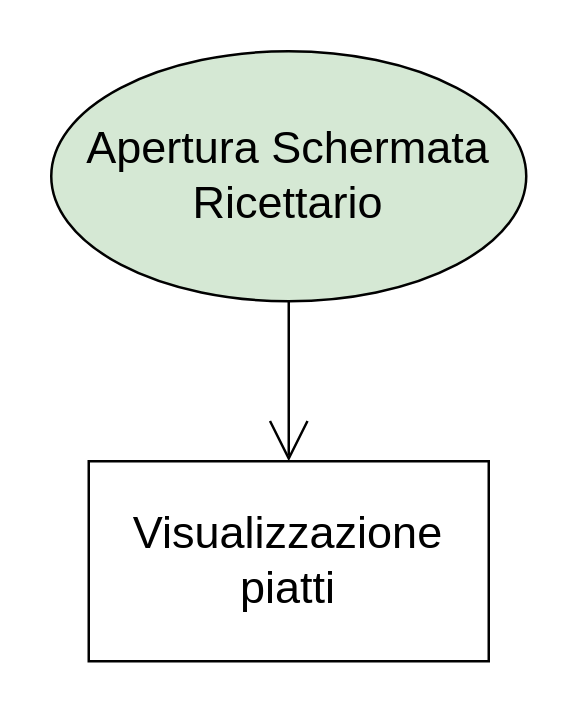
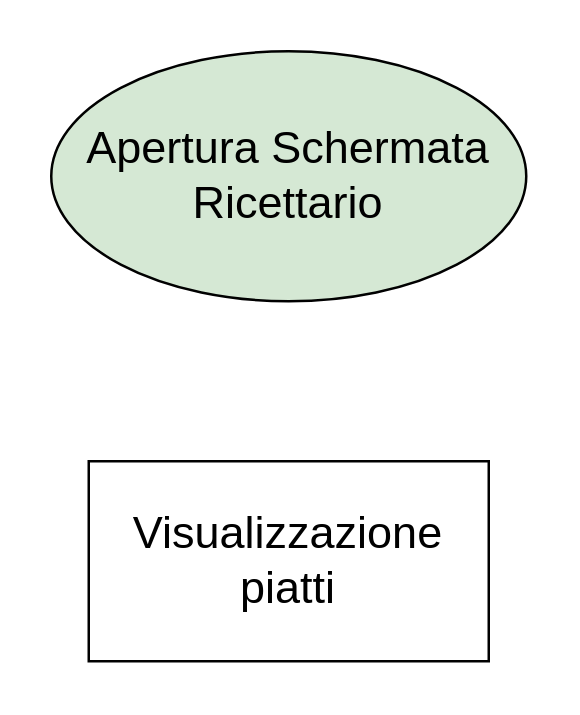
- <mxCell id="2" value="" style="edgeStyle=none;curved=1;rounded=0;orthogonalLoop=1;jettySize=auto;html=1;endArrow=open;startSize=14;endSize=14;sourcePerimeterSpacing=8;targetPerimeterSpacing=8;entryX=0.5;entryY=0;entryDx=0;entryDy=0;fontSize=18;exitX=0.5;exitY=1;exitDx=0;exitDy=0;" edge="1" parent="1" source="3" target="4"><mxGeometry relative="1" as="geometry"><mxPoint x="115" y="181" as="targetPoint" /></mxGeometry></mxCell>
